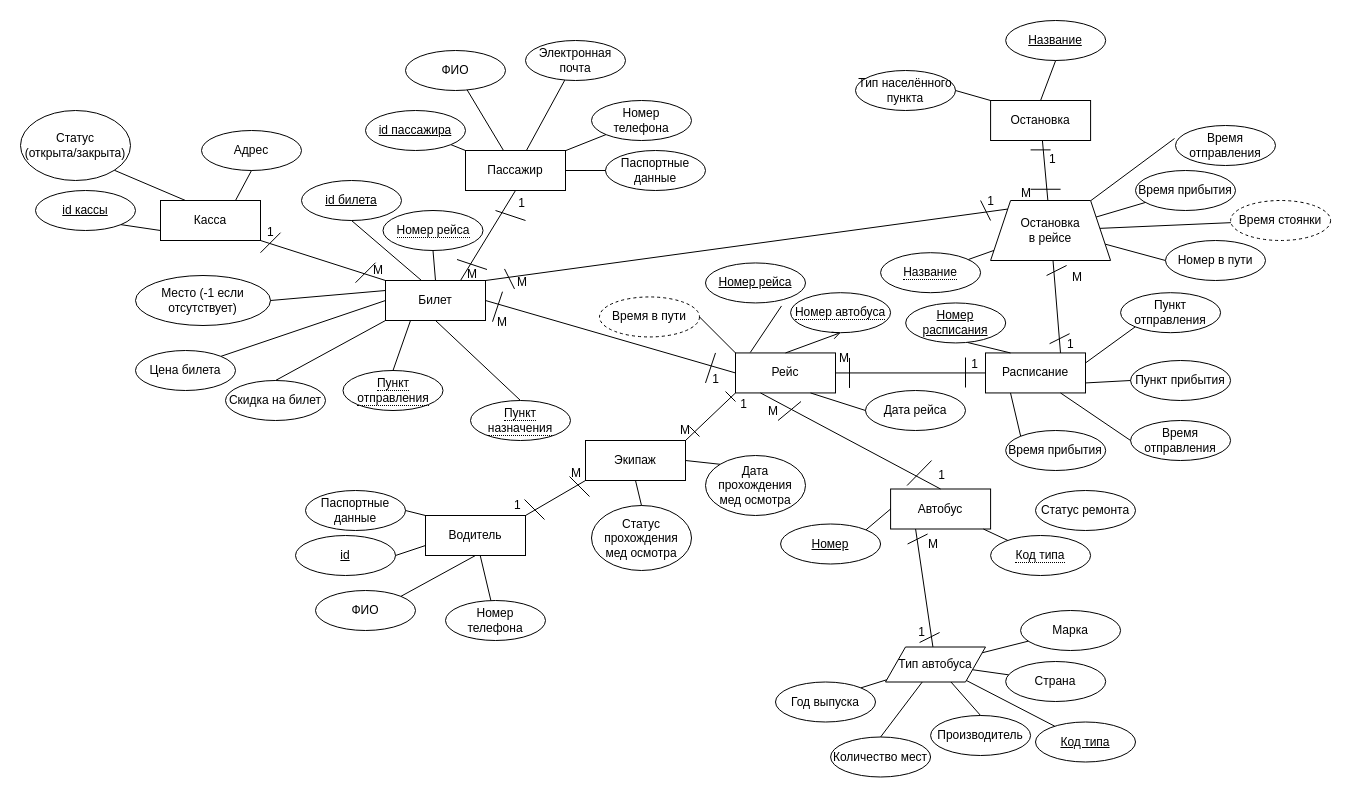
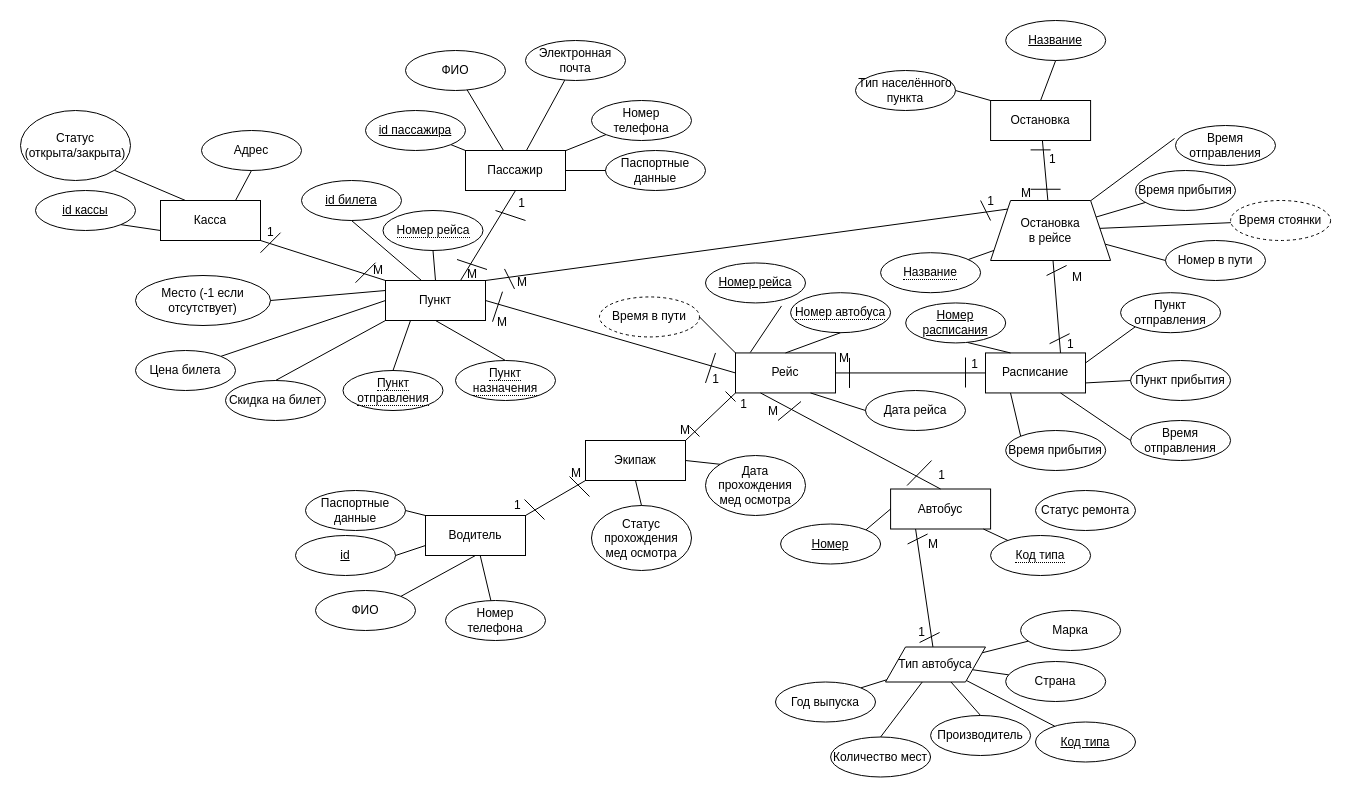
- <mxCell id="32" value="Билет" style="whiteSpace=wrap;html=1;align=center;" parent="1" vertex="1"><mxGeometry x="385" y="280" width="100" height="40" as="geometry" /></mxCell>
+ <mxCell id="32" value="Пункт" style="whiteSpace=wrap;html=1;align=center;" parent="1" vertex="1"><mxGeometry x="385" y="280" width="100" height="40" as="geometry" /></mxCell>
- <mxCell id="57" value="" style="endArrow=open;html=1;rounded=0;entryX=0.5;entryY=1;entryDx=0;entryDy=0;exitX=0.5;exitY=0;exitDx=0;exitDy=0;" parent="1" source="51" target="53" edge="1"><mxGeometry relative="1" as="geometry"><mxPoint x="825" y="342.44" as="sourcePoint" /><mxPoint x="805" y="402.44" as="targetPoint" /></mxGeometry></mxCell>
+ <mxCell id="57" value="" style="endArrow=none;html=1;rounded=0;entryX=0.5;entryY=1;entryDx=0;entryDy=0;exitX=0.5;exitY=0;exitDx=0;exitDy=0;" parent="1" source="51" target="53" edge="1"><mxGeometry relative="1" as="geometry"><mxPoint x="825" y="342.44" as="sourcePoint" /><mxPoint x="805" y="402.44" as="targetPoint" /></mxGeometry></mxCell>
- <mxCell id="130" value="&lt;span style=&quot;border-bottom: 1px dotted&quot;&gt;Пункт назначения&lt;/span&gt;" style="ellipse;whiteSpace=wrap;html=1;align=center;" parent="1" vertex="1"><mxGeometry x="470" y="400" width="100" height="40" as="geometry" /></mxCell>
+ <mxCell id="130" value="&lt;span style=&quot;border-bottom: 1px dotted&quot;&gt;Пункт назначения&lt;/span&gt;" style="ellipse;whiteSpace=wrap;html=1;align=center;" parent="1" vertex="1"><mxGeometry x="455" y="360" width="100" height="40" as="geometry" /></mxCell>
